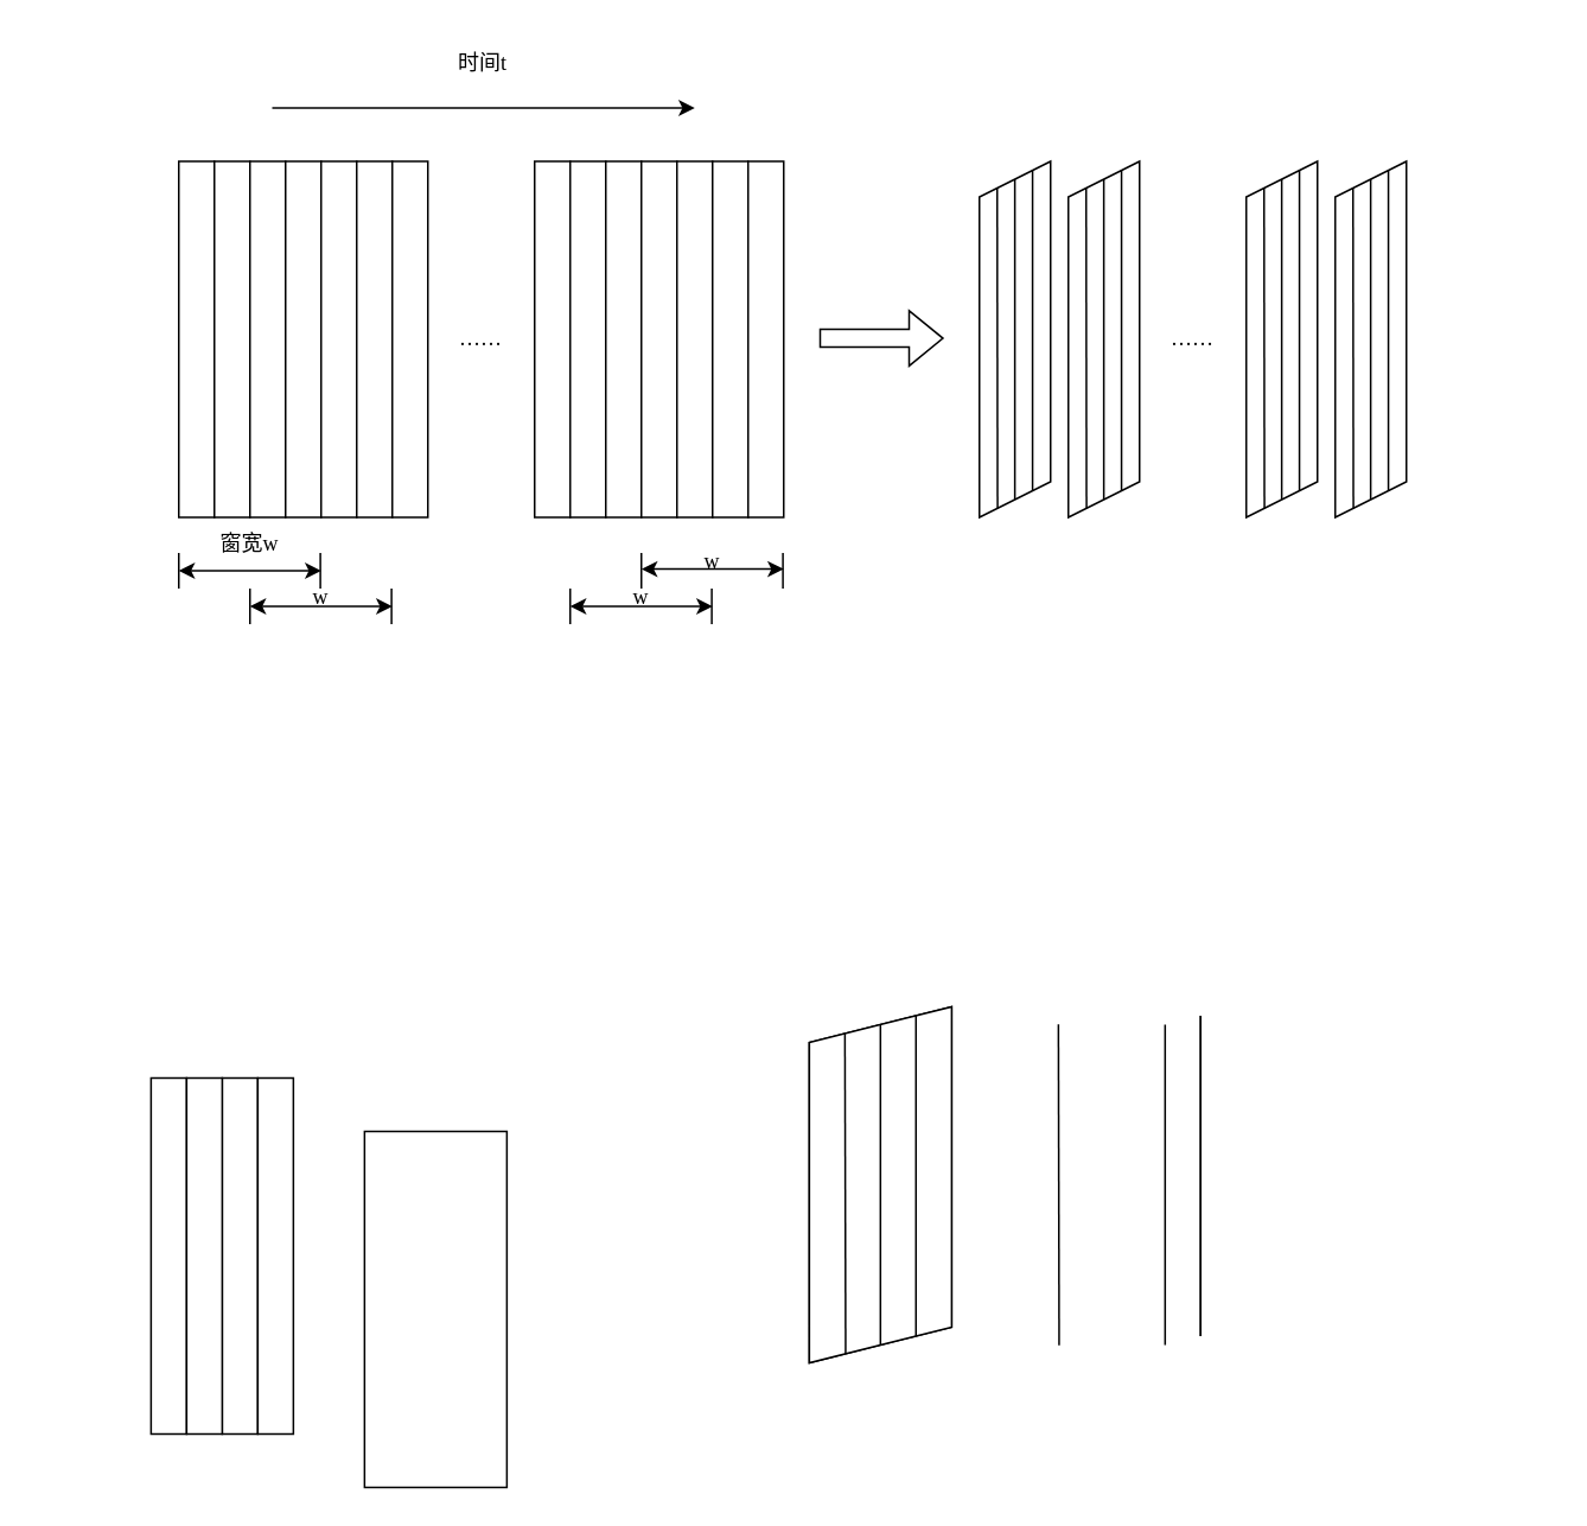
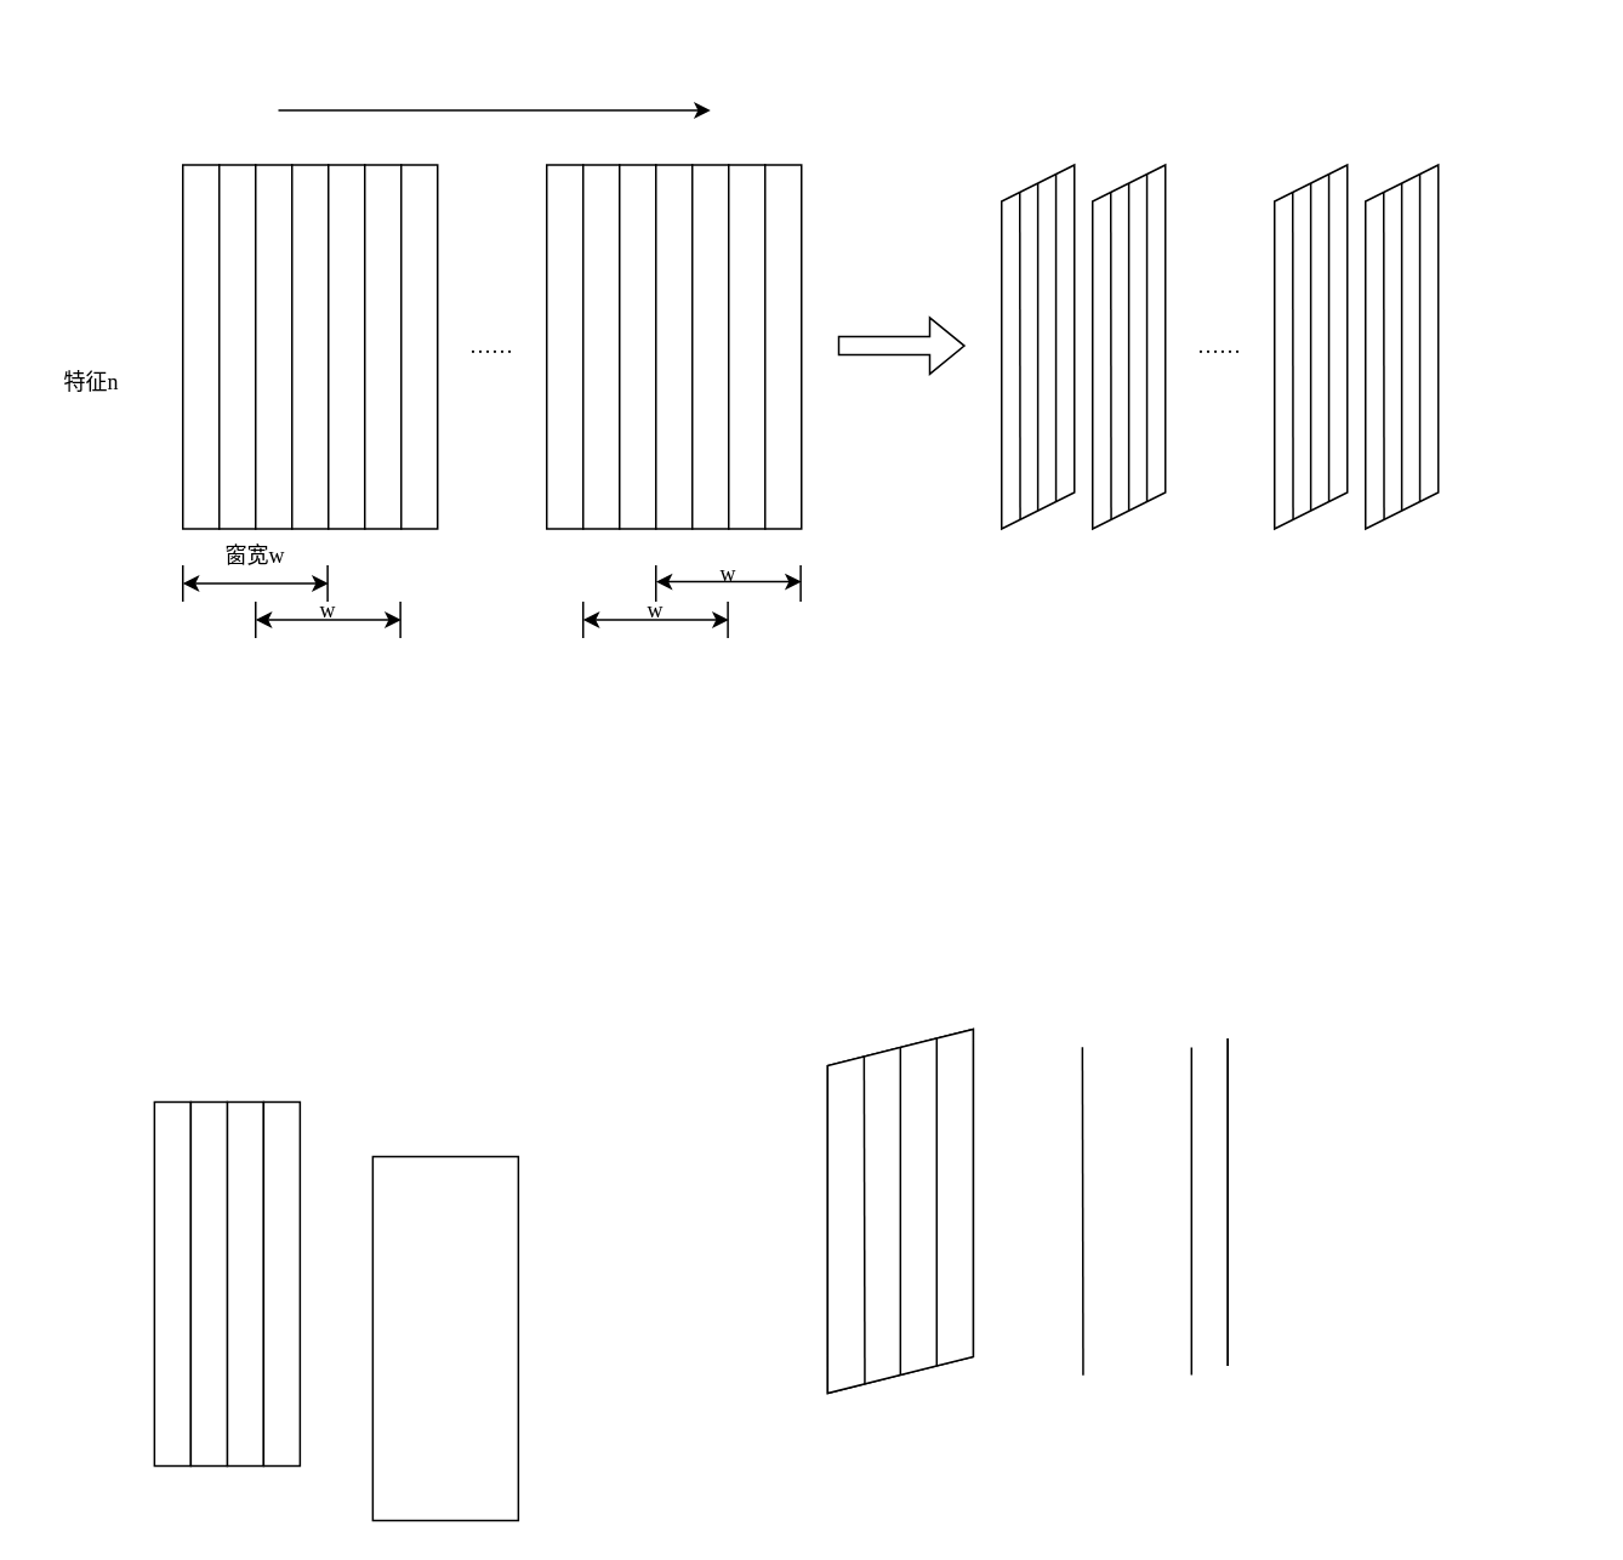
- <mxCell id="25" value="时间&lt;font face=&quot;Times New Roman&quot;&gt;t&lt;/font&gt;" style="text;html=1;align=center;verticalAlign=middle;whiteSpace=wrap;rounded=0;" vertex="1" parent="1"><mxGeometry x="241.25" y="20" width="60" height="30" as="geometry" /></mxCell>
+ <mxCell id="24" value="特征&lt;font face=&quot;Times New Roman&quot;&gt;n&lt;/font&gt;" style="text;html=1;align=center;verticalAlign=middle;whiteSpace=wrap;rounded=0;" vertex="1" parent="1"><mxGeometry x="20" y="160" width="60" height="100" as="geometry" /></mxCell>
